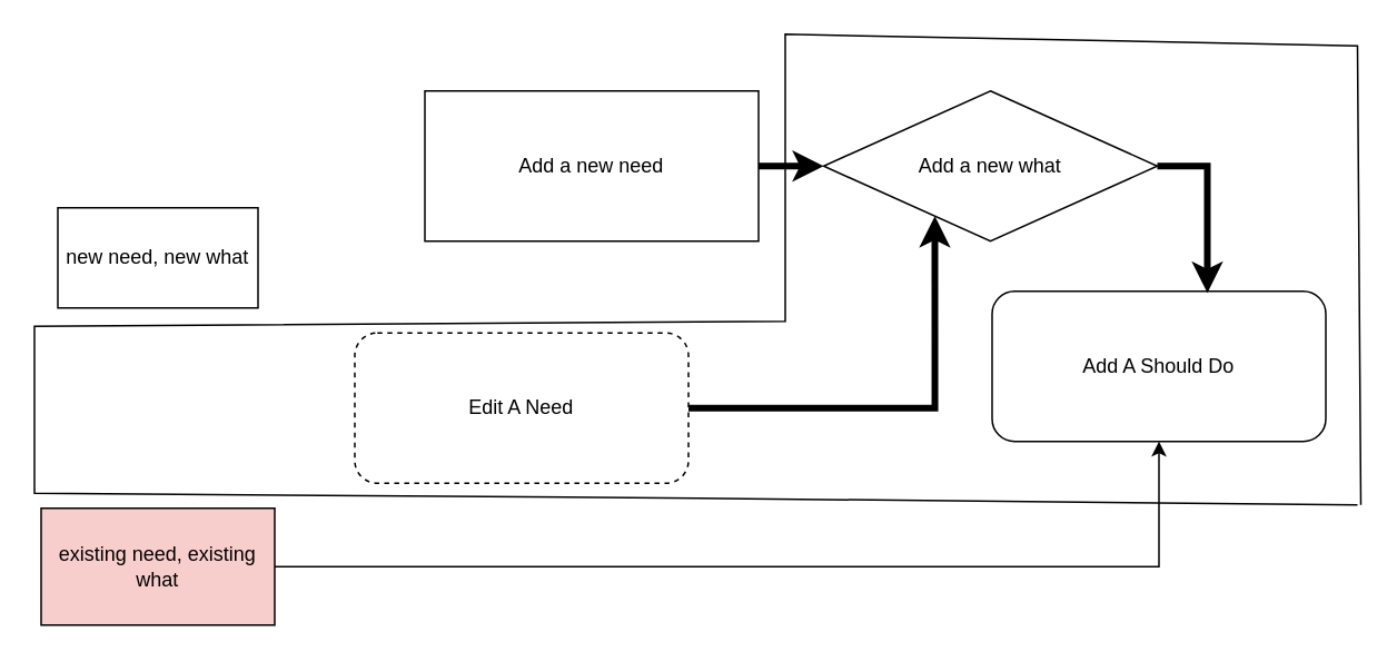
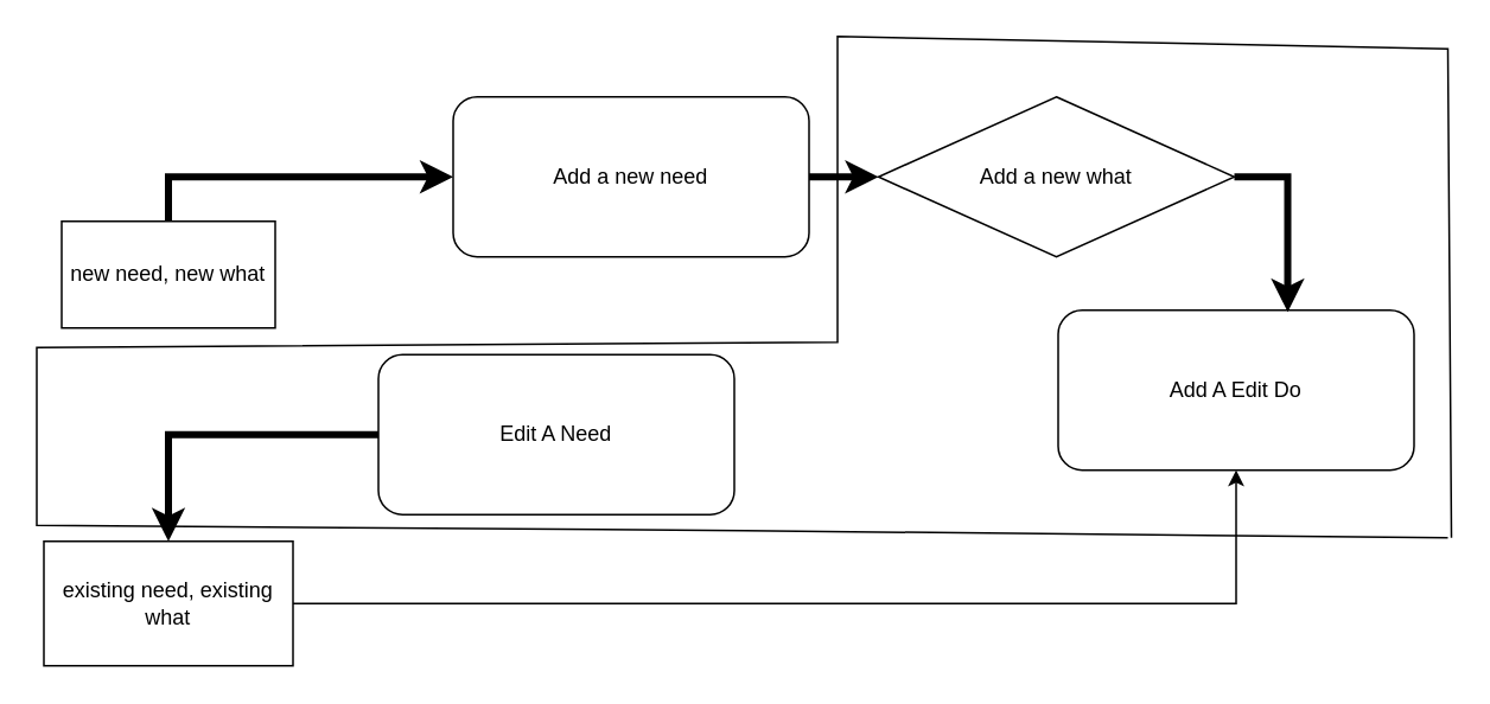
+ <mxCell id="7" style="edgeStyle=orthogonalEdgeStyle;rounded=0;orthogonalLoop=1;jettySize=auto;html=1;entryX=0;entryY=0.5;entryDx=0;entryDy=0;exitX=0.5;exitY=0;exitDx=0;exitDy=0;strokeWidth=4;" parent="1" source="8" target="6" edge="1"><mxGeometry relative="1" as="geometry"><Array as="points"><mxPoint x="94" y="99" /></Array></mxGeometry></mxCell>
- <mxCell id="6" value="Add a new need&lt;br&gt;" style="whiteSpace=wrap;html=1;rounded=0;" parent="1" vertex="1"><mxGeometry x="254" y="54" width="200" height="90" as="geometry" /></mxCell>
+ <mxCell id="6" value="Add a new need&lt;br&gt;" style="rounded=1;whiteSpace=wrap;html=1;" parent="1" vertex="1"><mxGeometry x="254" y="54" width="200" height="90" as="geometry" /></mxCell>
- <mxCell id="4" value="Add A Should Do" style="rounded=1;whiteSpace=wrap;html=1;" parent="1" vertex="1"><mxGeometry x="594" y="174" width="200" height="90" as="geometry" /></mxCell>
+ <mxCell id="4" value="Add A Edit Do" style="rounded=1;whiteSpace=wrap;html=1;" parent="1" vertex="1"><mxGeometry x="594" y="174" width="200" height="90" as="geometry" /></mxCell>
- <mxCell id="3" value="Edit A Need" style="rounded=1;whiteSpace=wrap;html=1;dashed=1;" parent="1" vertex="1"><mxGeometry x="212" y="199" width="200" height="90" as="geometry" /></mxCell>
+ <mxCell id="3" value="Edit A Need" style="rounded=1;whiteSpace=wrap;html=1;" parent="1" vertex="1"><mxGeometry x="212" y="199" width="200" height="90" as="geometry" /></mxCell>
- <mxCell id="2" style="edgeStyle=orthogonalEdgeStyle;rounded=0;orthogonalLoop=1;jettySize=auto;html=1;entryX=0.25;entryY=1;entryDx=0;entryDy=0;strokeWidth=4;" edge="1" parent="1" source="3" target="12"><mxGeometry relative="1" as="geometry" /></mxCell>
+ <mxCell id="2" style="edgeStyle=orthogonalEdgeStyle;rounded=0;orthogonalLoop=1;jettySize=auto;html=1;strokeWidth=4;" edge="1" parent="1" source="3" target="10"><mxGeometry relative="1" as="geometry" /></mxCell>
- <mxCell id="10" value="existing need, existing what" style="rounded=0;whiteSpace=wrap;html=1;fillColor=#f8cecc;" vertex="1" parent="1"><mxGeometry x="24" y="304" width="140" height="70" as="geometry" /></mxCell>
+ <mxCell id="10" value="existing need, existing what" style="rounded=0;whiteSpace=wrap;html=1;" vertex="1" parent="1"><mxGeometry x="24" y="304" width="140" height="70" as="geometry" /></mxCell>
